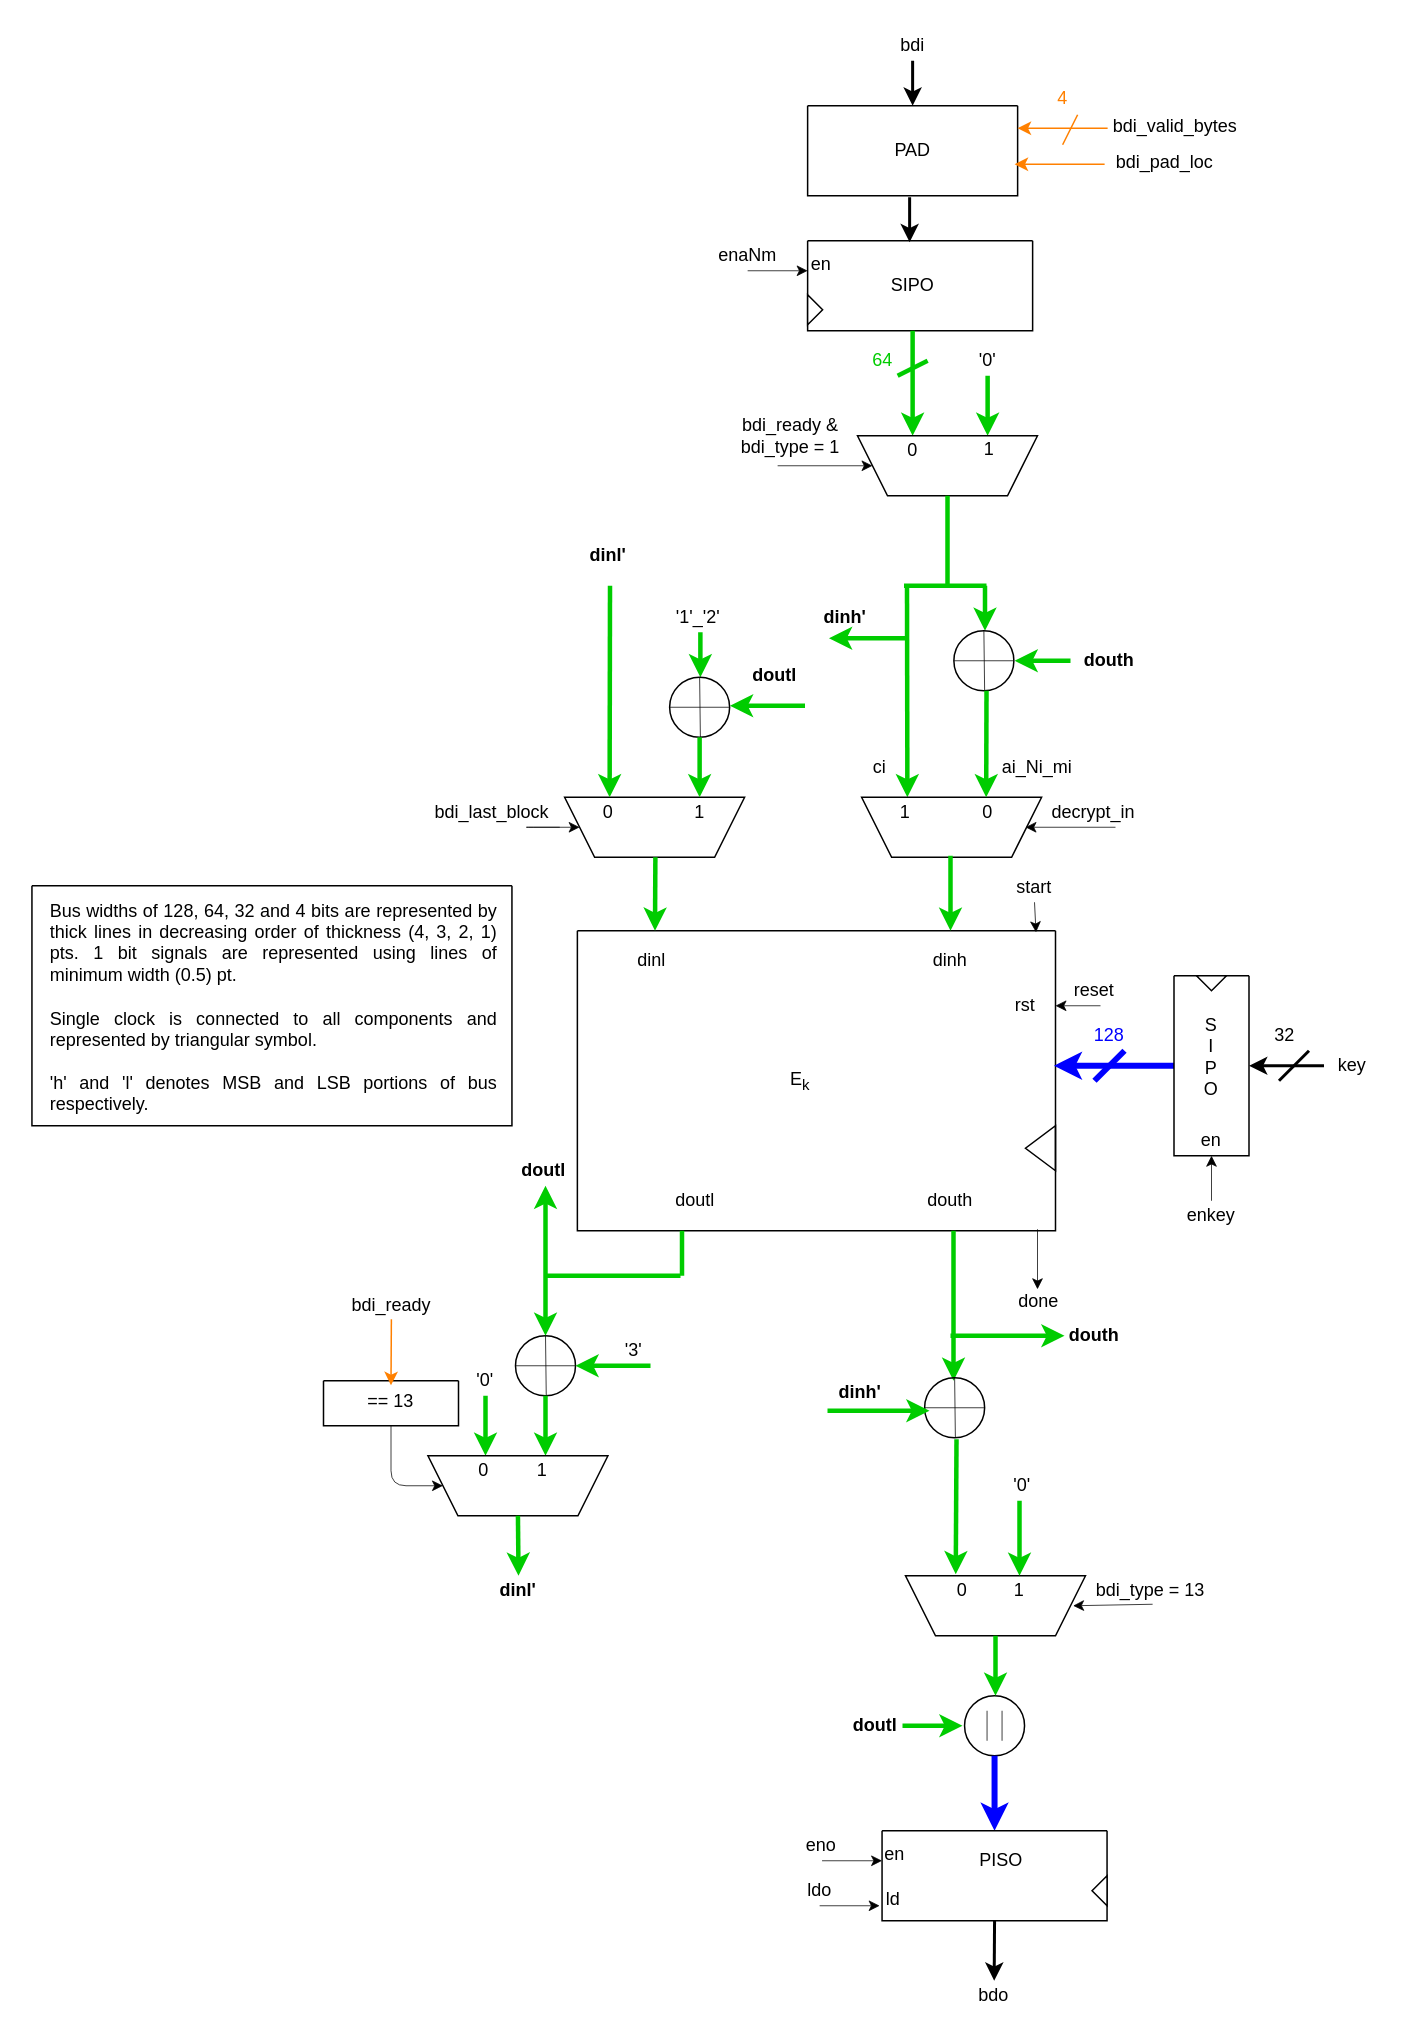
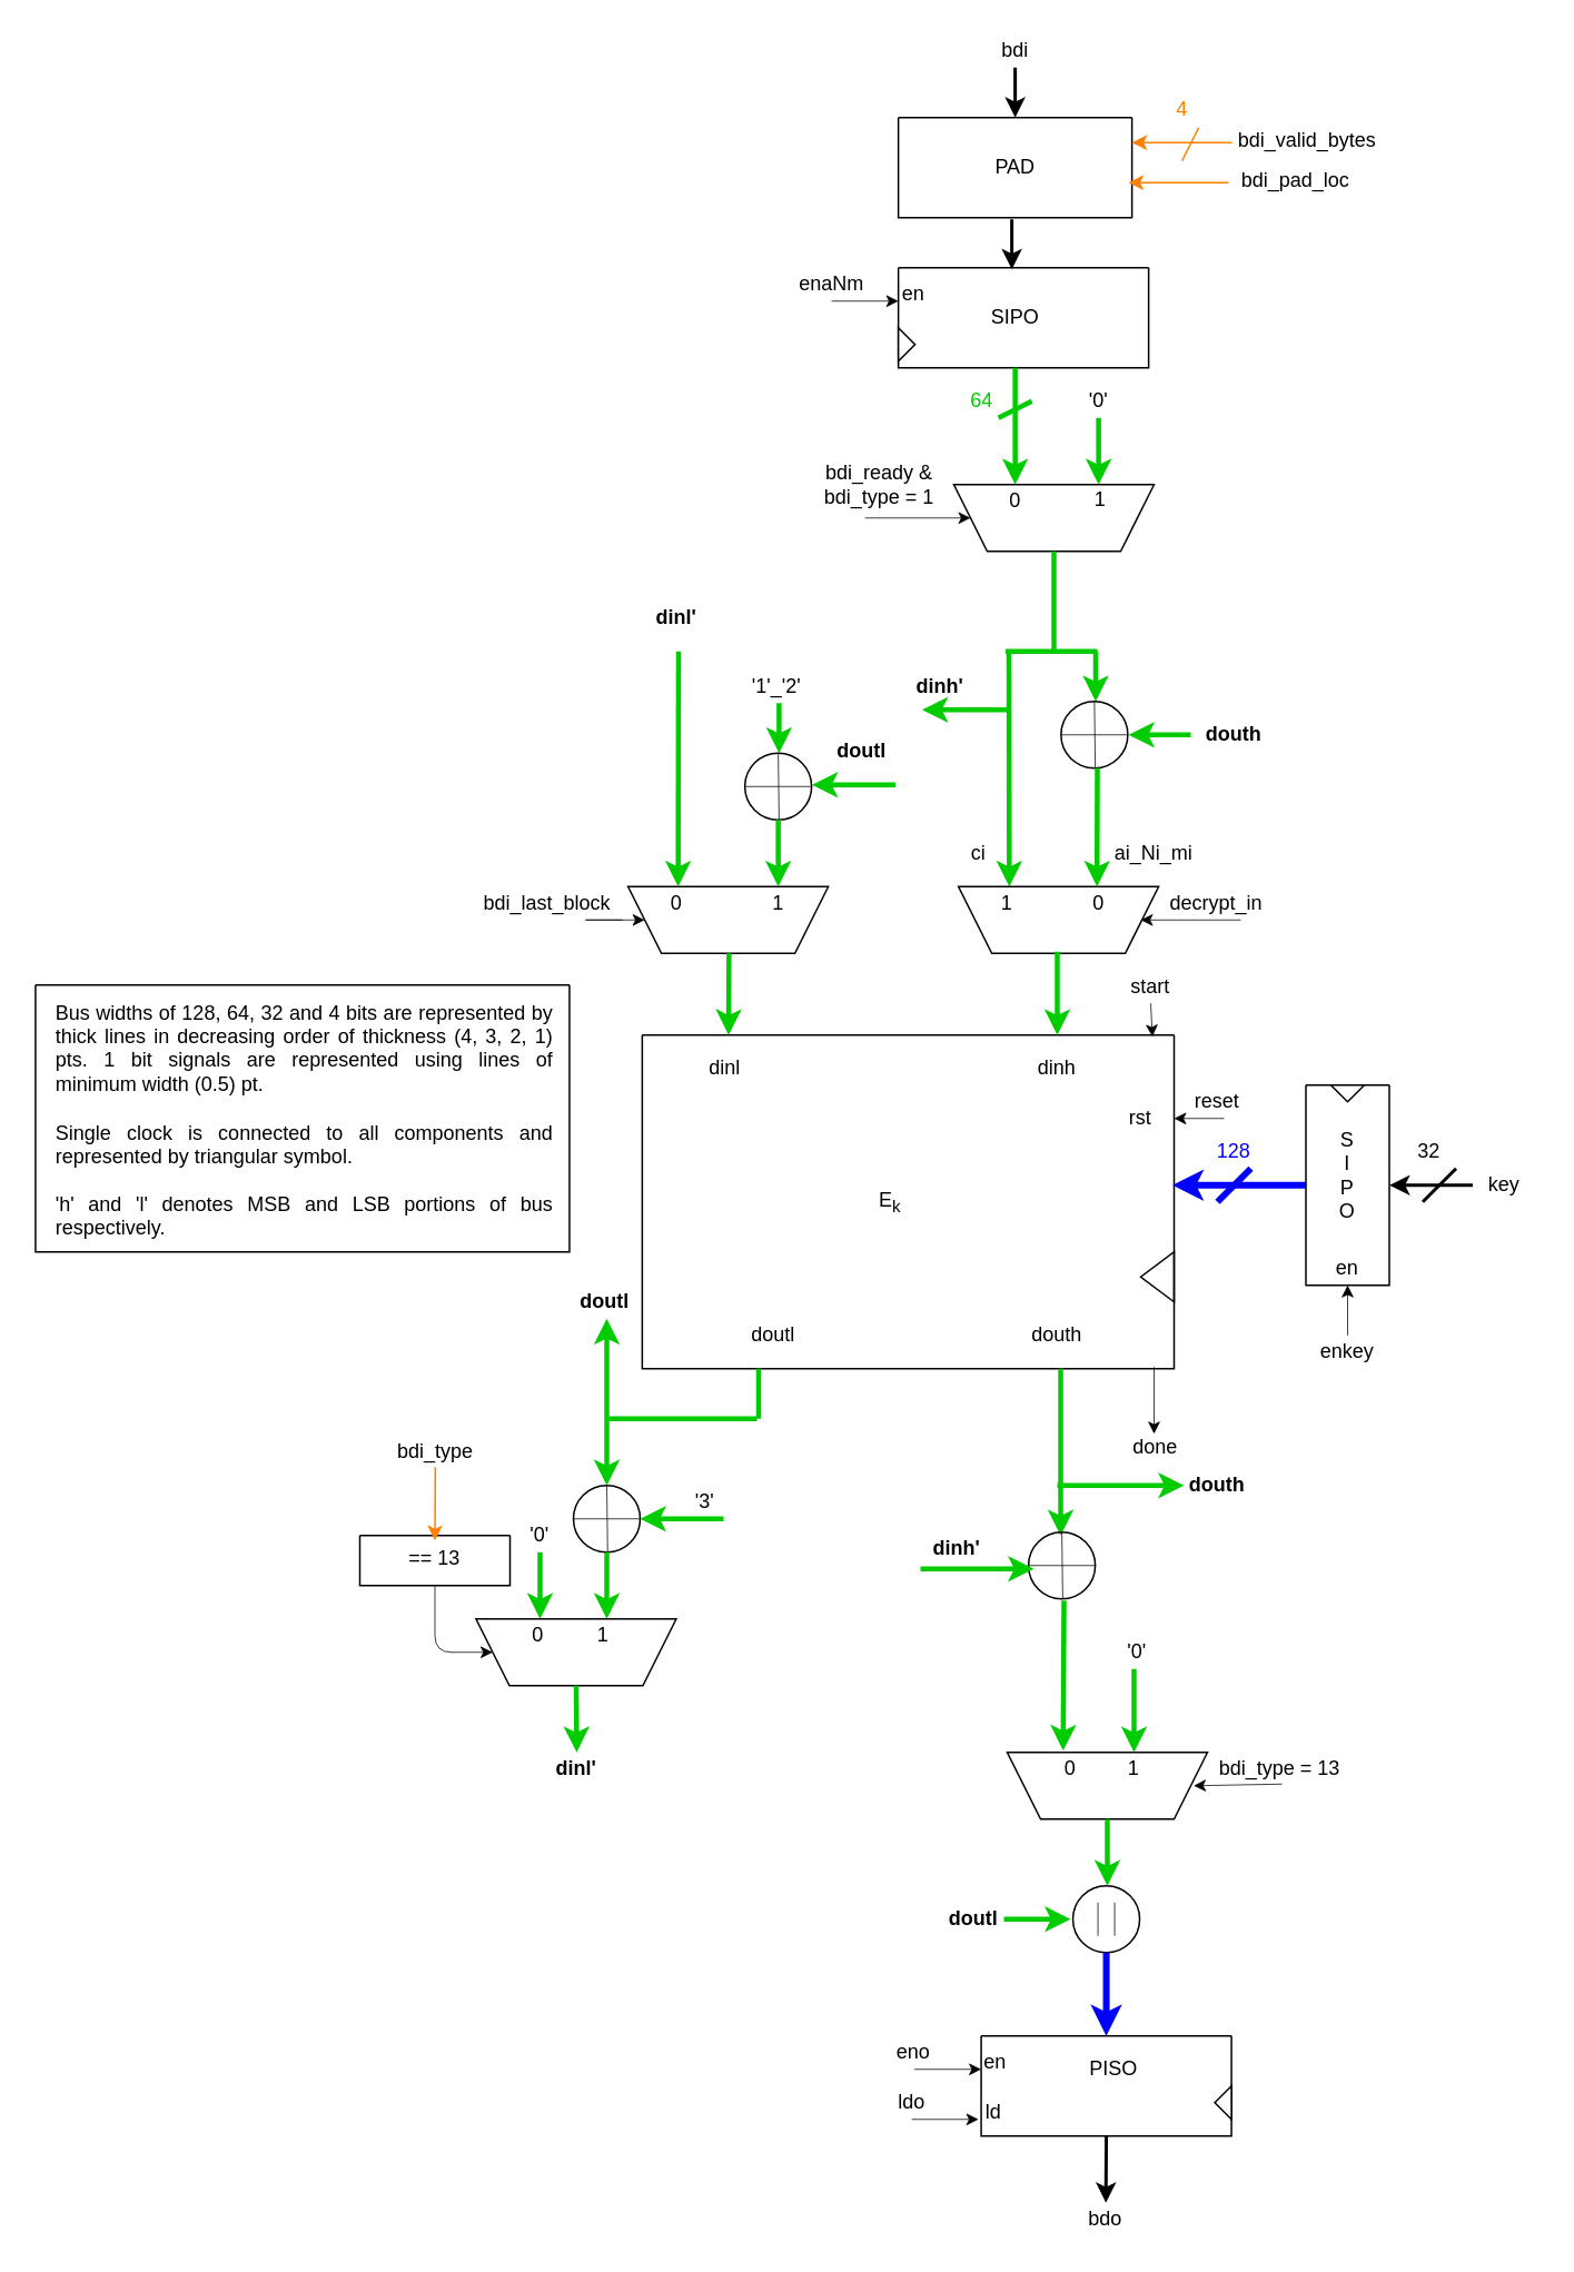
- <mxCell id="94" value="bdi_ready" style="text;html=1;strokeColor=none;fillColor=none;align=center;verticalAlign=middle;whiteSpace=wrap;rounded=0;" parent="1" vertex="1"><mxGeometry x="215" y="860" width="90.5" height="20" as="geometry" /></mxCell>
+ <mxCell id="94" value="bdi_type" style="text;html=1;strokeColor=none;fillColor=none;align=center;verticalAlign=middle;whiteSpace=wrap;rounded=0;" parent="1" vertex="1"><mxGeometry x="215" y="860" width="90.5" height="20" as="geometry" /></mxCell>
